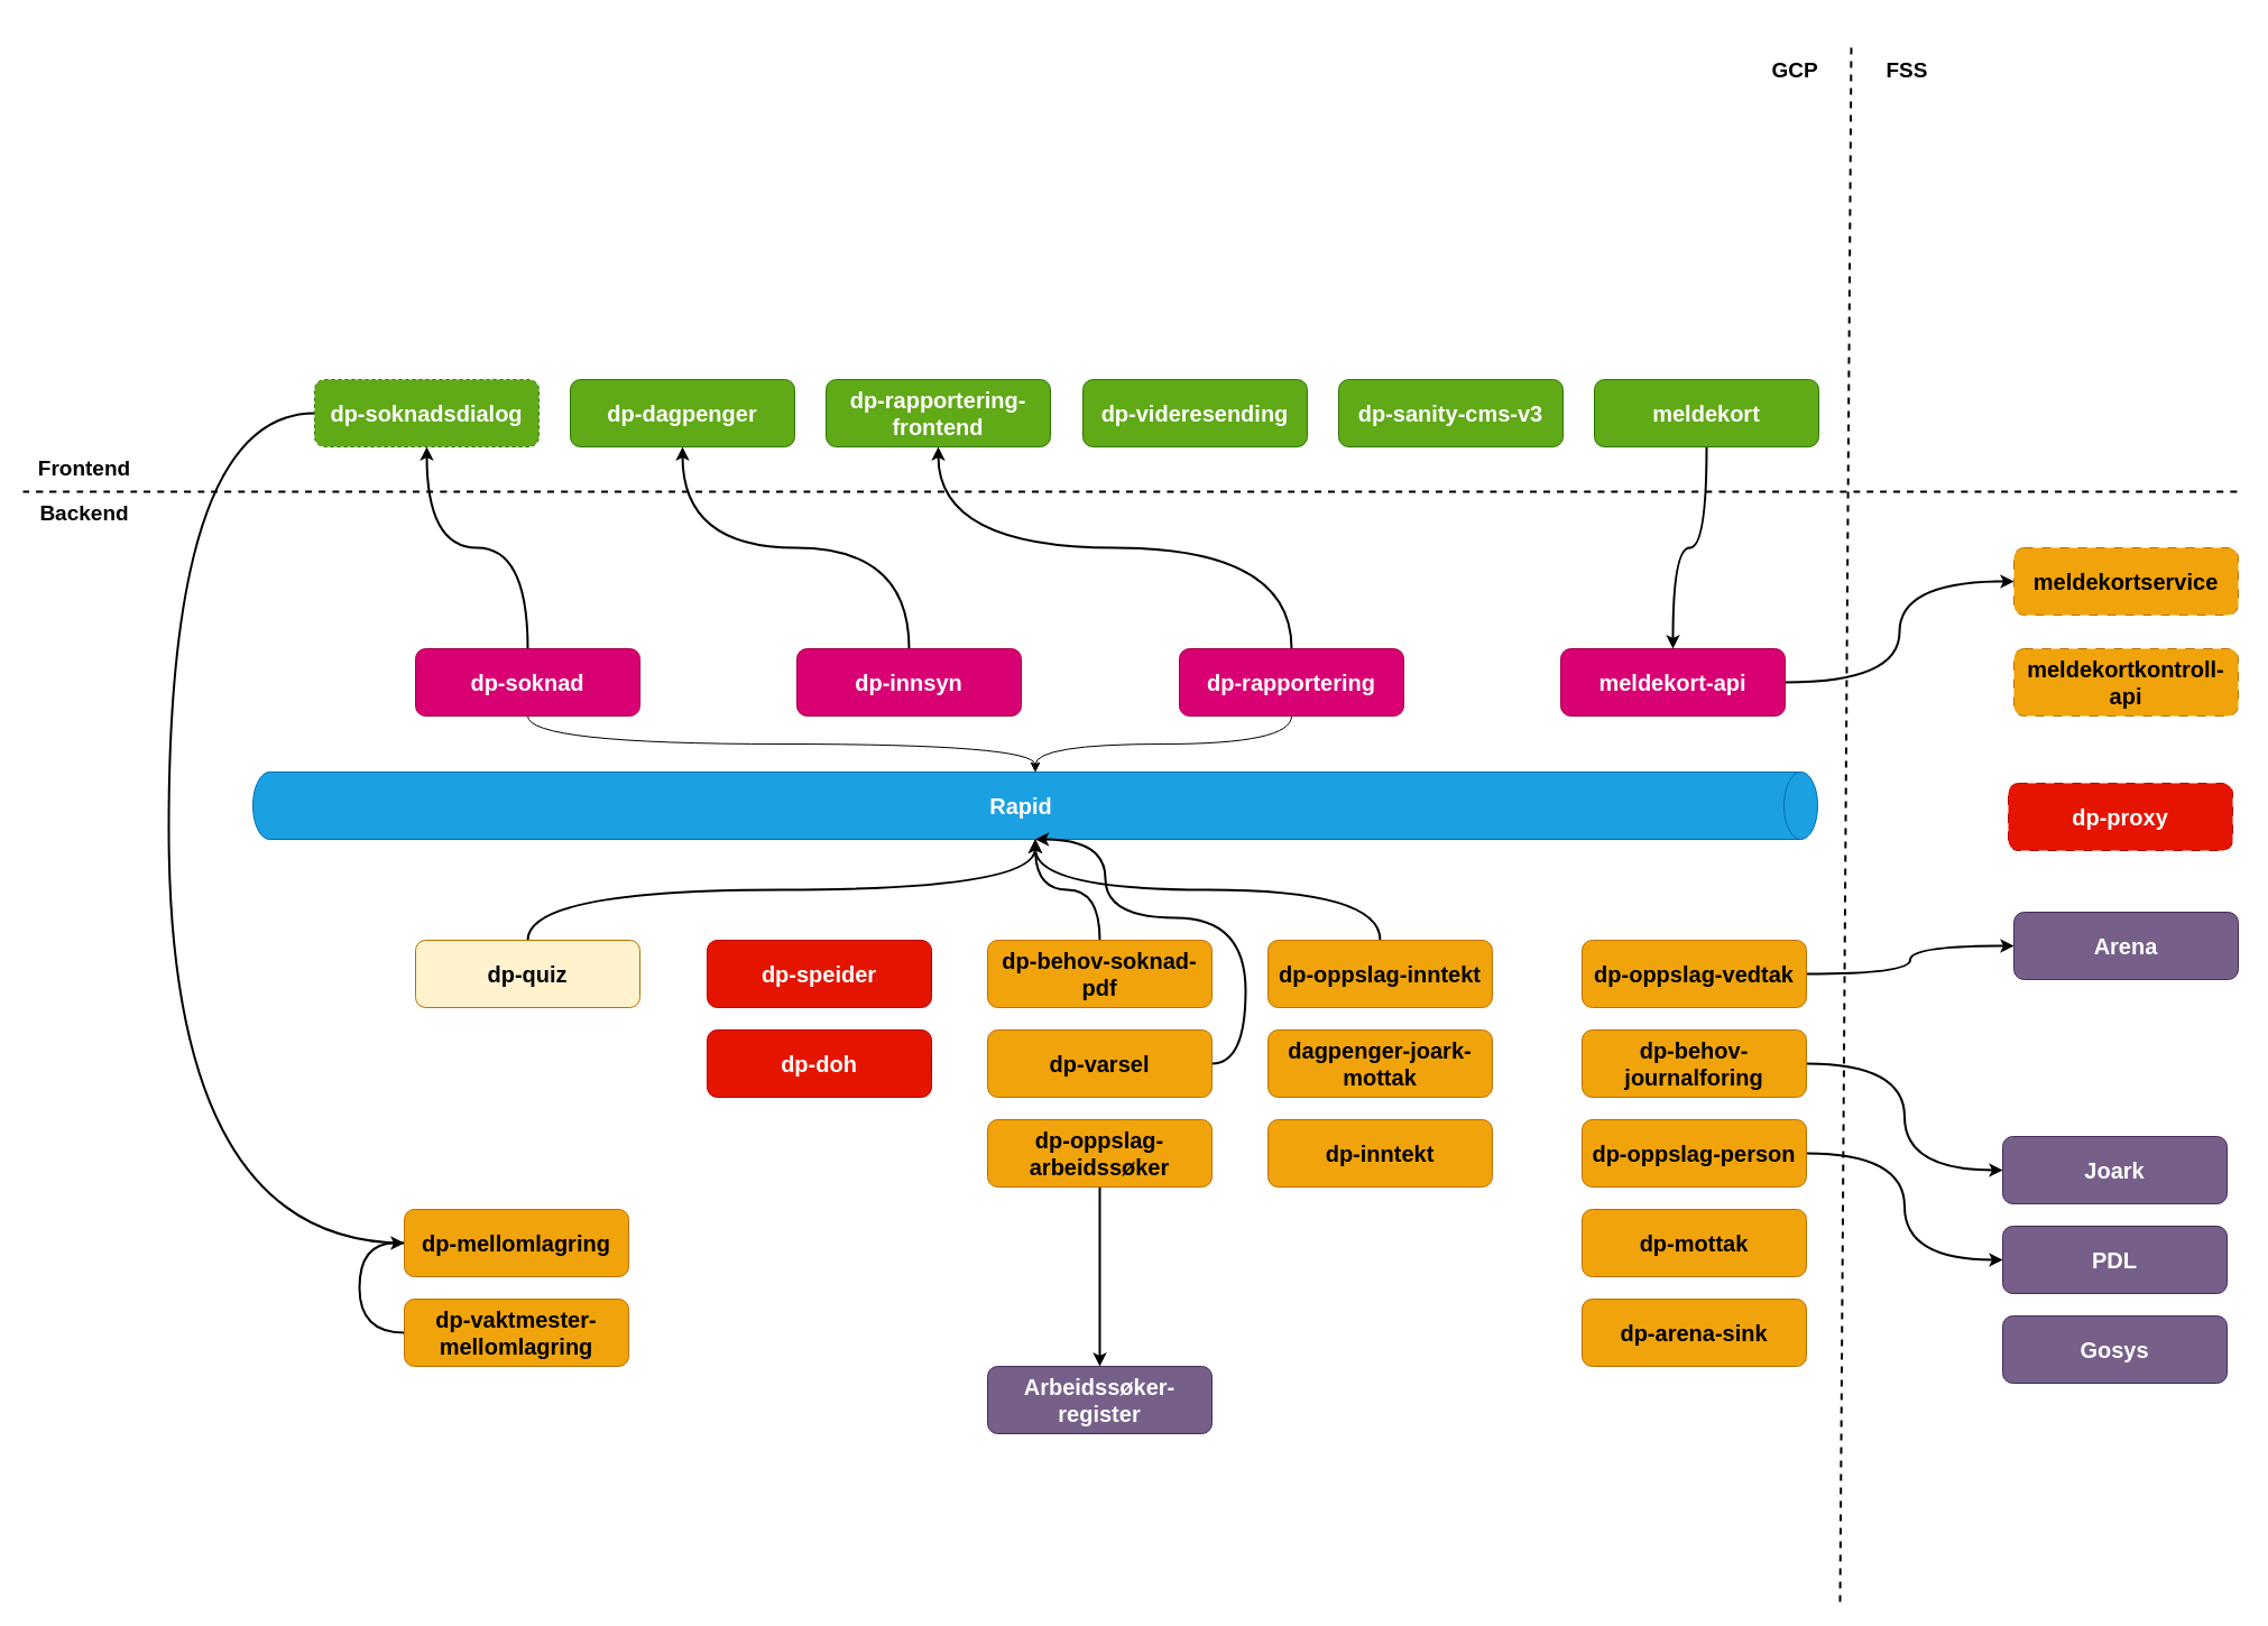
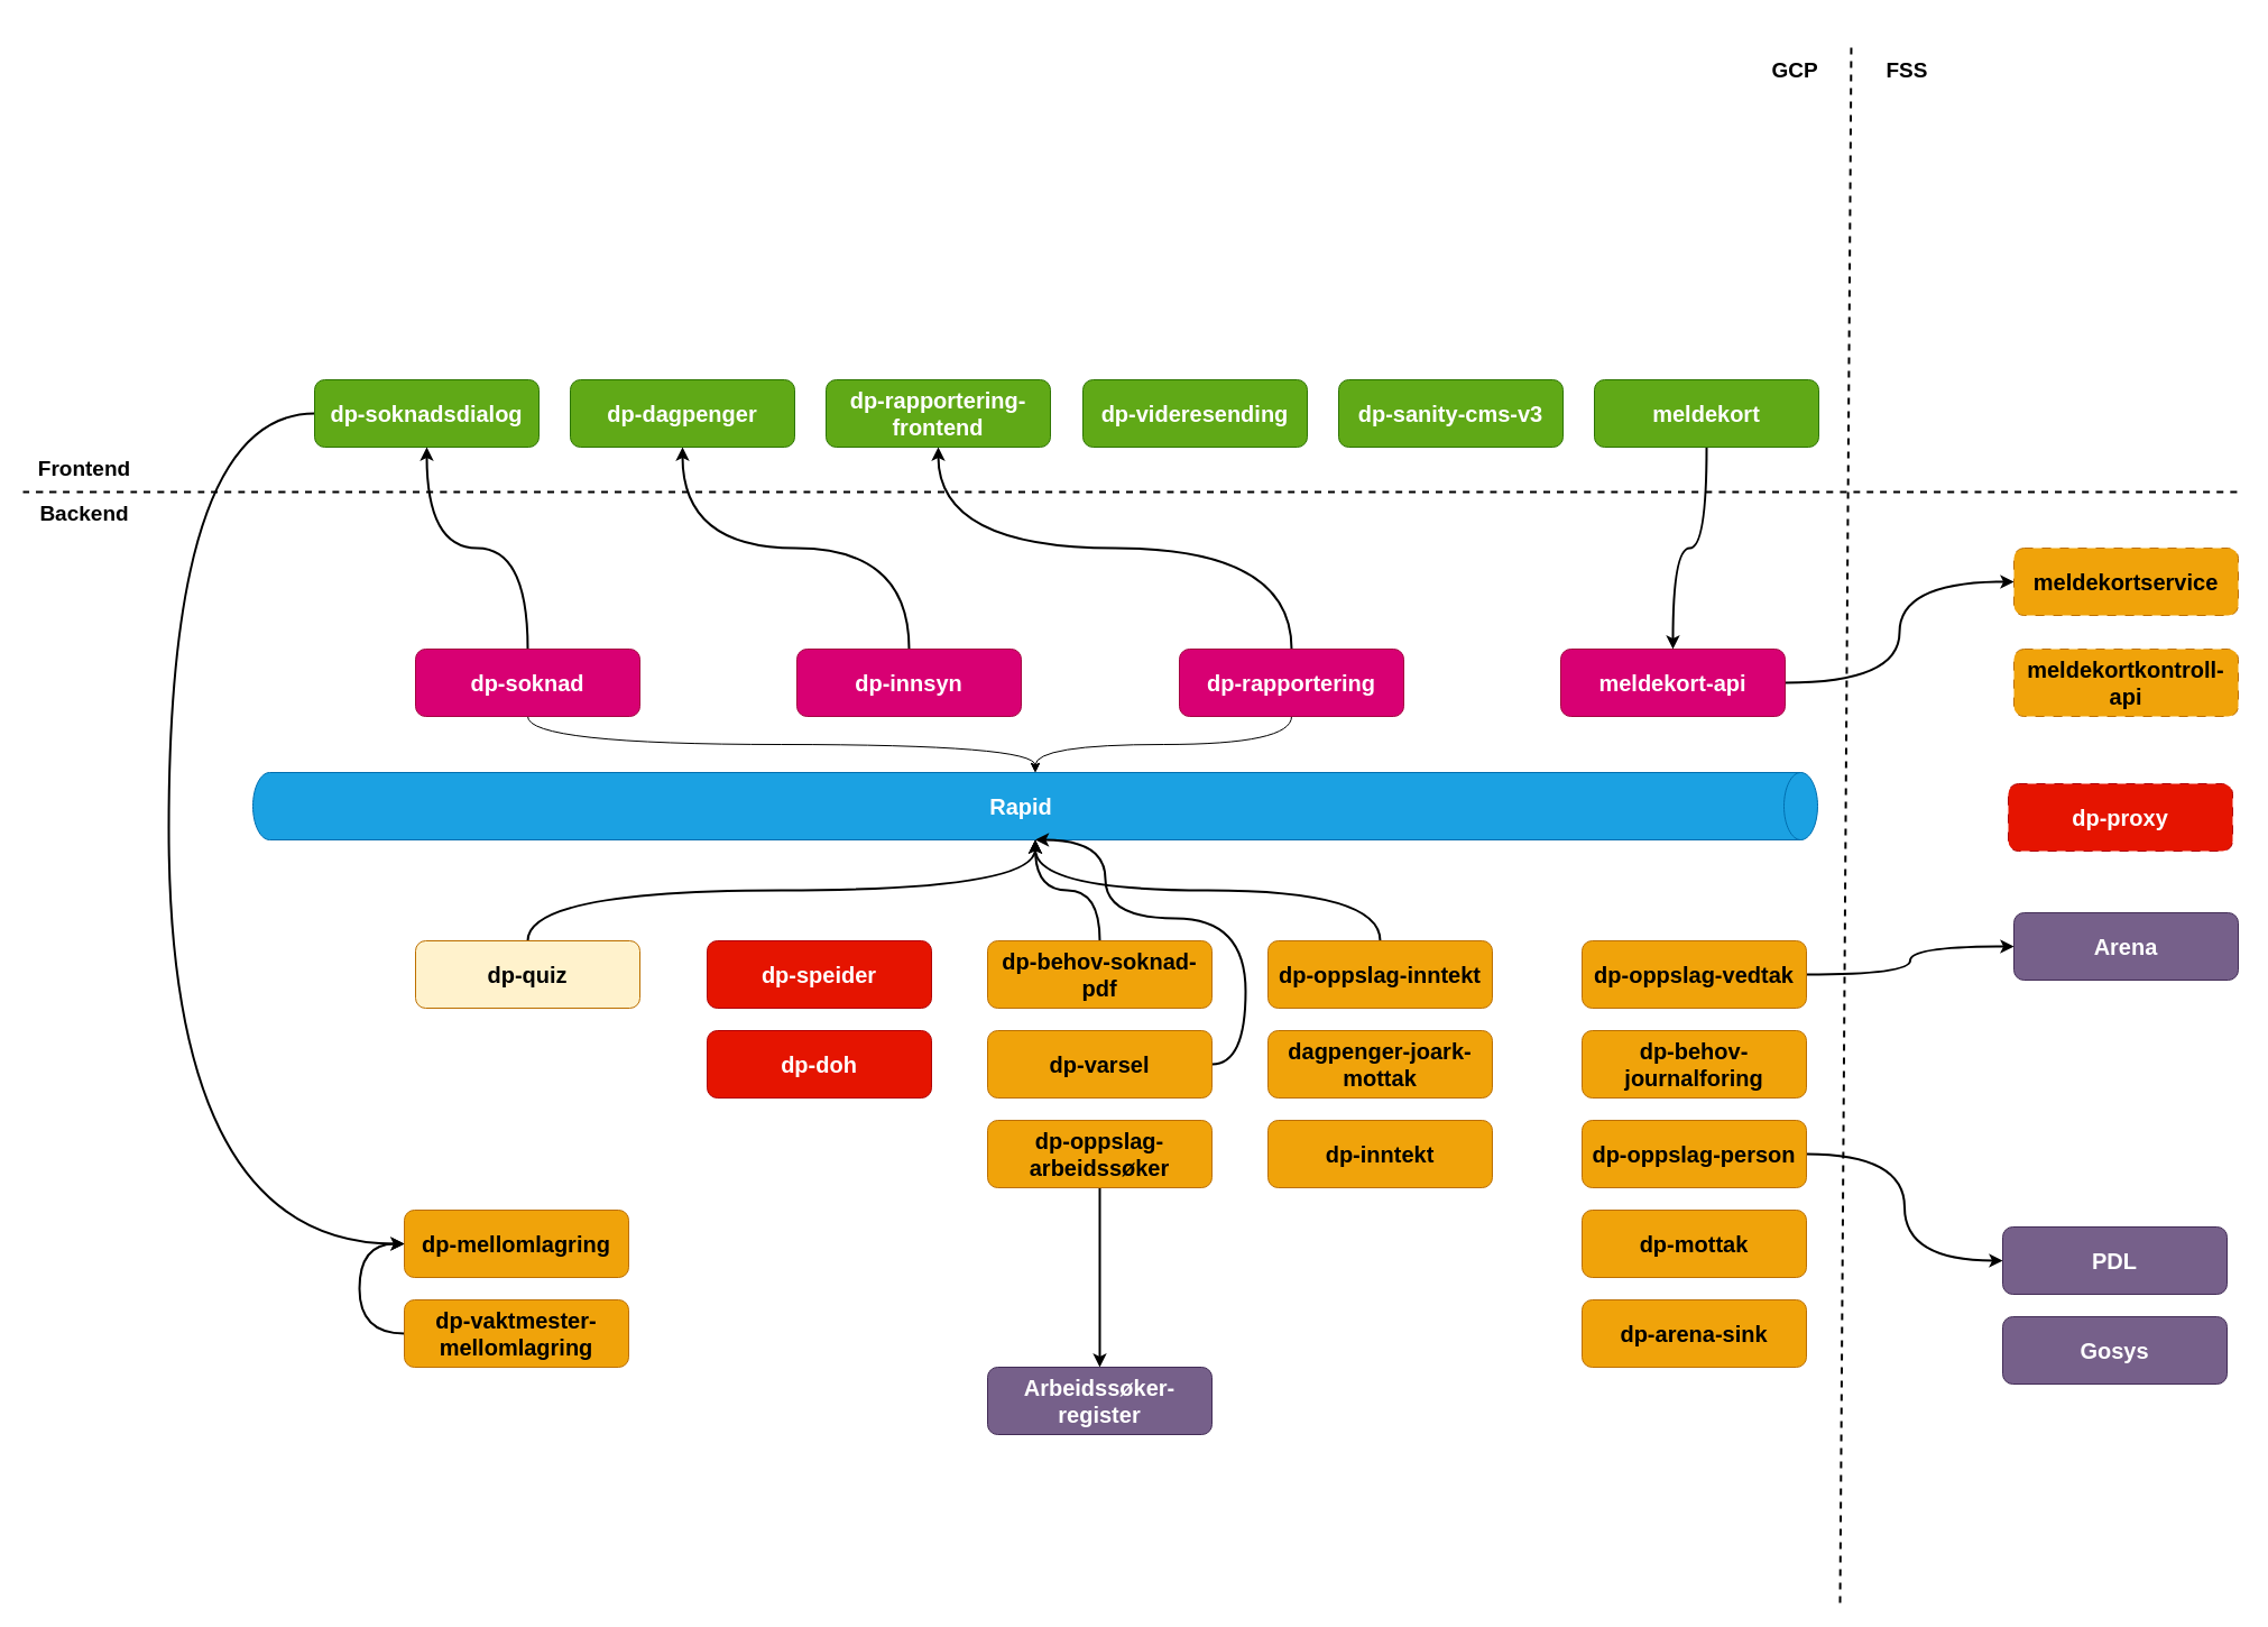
- <mxCell id="3" value="dp-soknadsdialog" style="rounded=1;whiteSpace=wrap;html=1;fillColor=#60a917;fontColor=#ffffff;strokeColor=#2D7600;fontSize=20;fontStyle=1;dashed=1;" parent="1" vertex="1"><mxGeometry x="280" y="338" width="200" height="60" as="geometry" /></mxCell>
+ <mxCell id="3" value="dp-soknadsdialog" style="rounded=1;whiteSpace=wrap;html=1;fillColor=#60a917;fontColor=#ffffff;strokeColor=#2D7600;fontSize=20;fontStyle=1" parent="1" vertex="1"><mxGeometry x="280" y="338" width="200" height="60" as="geometry" /></mxCell>
- <mxCell id="12" style="edgeStyle=orthogonalEdgeStyle;curved=1;html=1;entryX=0;entryY=0.5;entryDx=0;entryDy=0;strokeWidth=2;fontSize=20;" edge="1" parent="1" source="13" target="19"><mxGeometry relative="1" as="geometry" /></mxCell>
- <mxCell id="2" style="edgeStyle=orthogonalEdgeStyle;curved=1;html=1;entryX=0;entryY=0.5;entryDx=0;entryDy=0;strokeWidth=2;fontSize=20;exitX=0;exitY=0.5;exitDx=0;exitDy=0;endArrow=none;" edge="1" parent="1" source="3" target="14"><mxGeometry relative="1" as="geometry"><Array as="points"><mxPoint x="150" y="368" /><mxPoint x="150" y="1108" /></Array></mxGeometry></mxCell>
+ <mxCell id="2" style="edgeStyle=orthogonalEdgeStyle;curved=1;html=1;entryX=0;entryY=0.5;entryDx=0;entryDy=0;strokeWidth=2;fontSize=20;exitX=0;exitY=0.5;exitDx=0;exitDy=0;" edge="1" parent="1" source="3" target="14"><mxGeometry relative="1" as="geometry"><Array as="points"><mxPoint x="150" y="368" /><mxPoint x="150" y="1108" /></Array></mxGeometry></mxCell>
- <mxCell id="19" value="Joark" style="rounded=1;whiteSpace=wrap;html=1;fontFamily=Helvetica;fontSize=20;fontColor=#ffffff;fillColor=#76608a;strokeColor=#432D57;fontStyle=1" parent="1" vertex="1"><mxGeometry x="1785" y="1013" width="200" height="60" as="geometry" /></mxCell>
